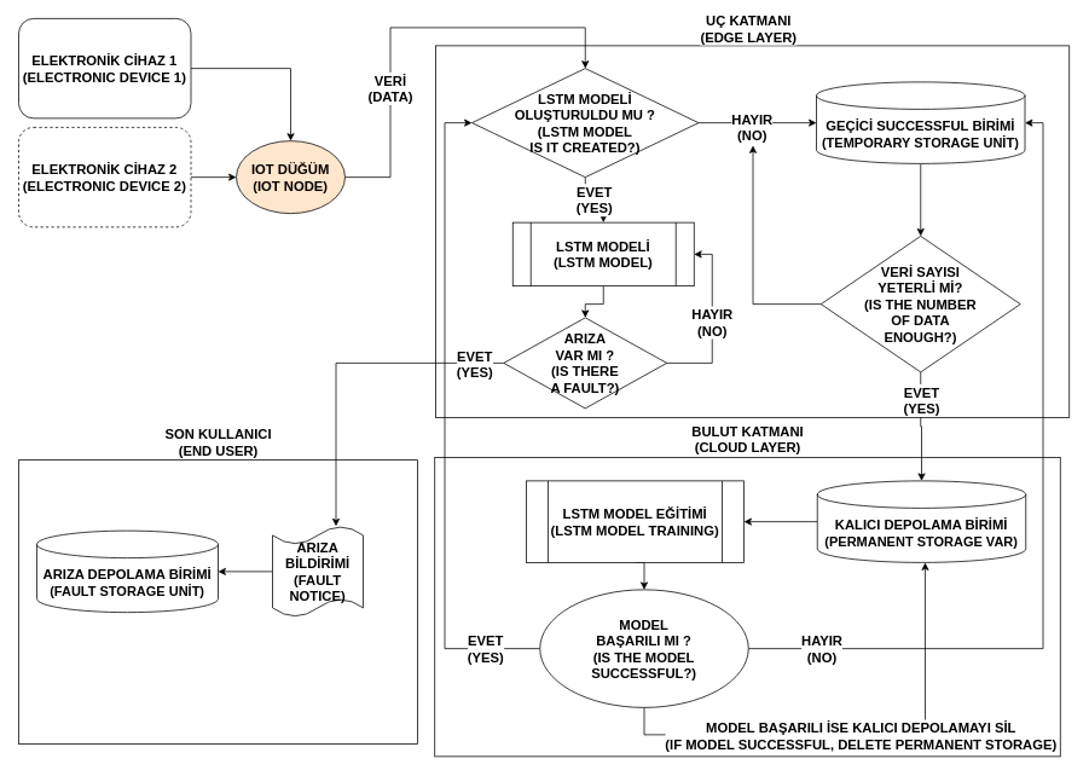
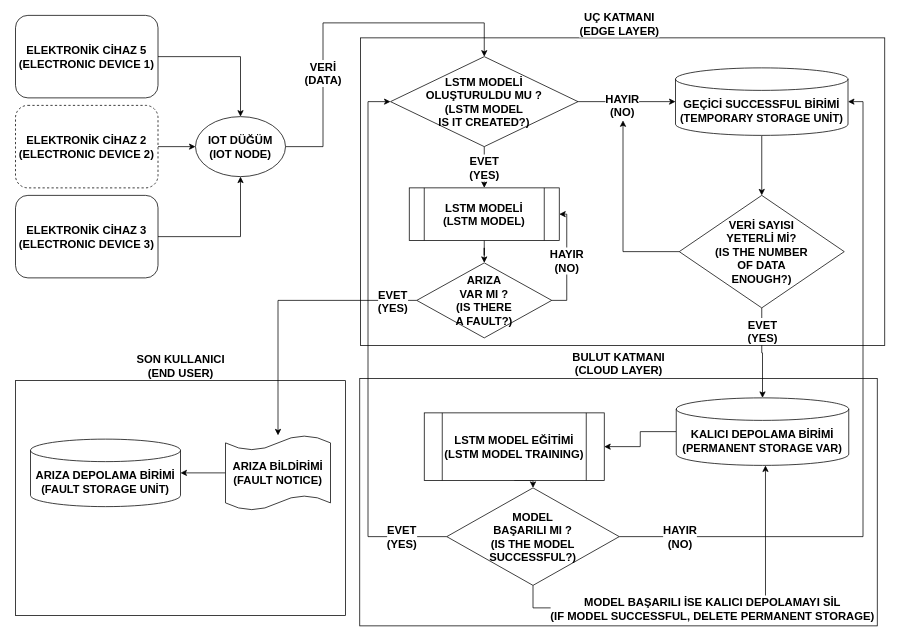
- <mxCell id="5" value="&lt;font style=&quot;font-size: 15px&quot;&gt;&lt;b&gt;ELEKTRONİK CİHAZ 1&lt;br&gt;(ELECTRONIC DEVICE 1)&lt;/b&gt;&lt;/font&gt;" style="rounded=1;whiteSpace=wrap;html=1;" vertex="1" parent="1"><mxGeometry x="20" y="20" width="190" height="110" as="geometry" /></mxCell>
+ <mxCell id="5" value="&lt;font style=&quot;font-size: 15px&quot;&gt;&lt;b&gt;ELEKTRONİK CİHAZ 5&lt;br&gt;(ELECTRONIC DEVICE 1)&lt;/b&gt;&lt;/font&gt;" style="rounded=1;whiteSpace=wrap;html=1;" vertex="1" parent="1"><mxGeometry x="20" y="20" width="190" height="110" as="geometry" /></mxCell>
- <mxCell id="7" value="&lt;b&gt;IOT DÜĞÜM&lt;br&gt;(IOT NODE)&lt;/b&gt;" style="ellipse;whiteSpace=wrap;html=1;fontSize=15;fillColor=#ffe6cc;" vertex="1" parent="1"><mxGeometry x="260" y="155" width="120" height="80" as="geometry" /></mxCell>
+ <mxCell id="7" value="&lt;b&gt;IOT DÜĞÜM&lt;br&gt;(IOT NODE)&lt;/b&gt;" style="ellipse;whiteSpace=wrap;html=1;fontSize=15;" vertex="1" parent="1"><mxGeometry x="260" y="155" width="120" height="80" as="geometry" /></mxCell>
- <mxCell id="19" value="&lt;b style=&quot;font-size: 15px&quot;&gt;LSTM MODELİ&lt;br&gt;(LSTM MODEL)&lt;/b&gt;" style="shape=process;whiteSpace=wrap;html=1;backgroundOutline=1;fontFamily=Helvetica;fontSize=14;" vertex="1" parent="1"><mxGeometry x="565" y="245" width="200" height="70" as="geometry" /></mxCell>
+ <mxCell id="19" value="&lt;b style=&quot;font-size: 15px&quot;&gt;LSTM MODELİ&lt;br&gt;(LSTM MODEL)&lt;/b&gt;" style="shape=process;whiteSpace=wrap;html=1;backgroundOutline=1;fontFamily=Helvetica;fontSize=14;" vertex="1" parent="1"><mxGeometry x="545" y="250" width="200" height="70" as="geometry" /></mxCell>
+ <mxCell id="35" value="&lt;font style=&quot;font-size: 15px&quot;&gt;&lt;b&gt;ELEKTRONİK CİHAZ 3&lt;br&gt;(ELECTRONIC DEVICE 3)&lt;/b&gt;&lt;/font&gt;" style="rounded=1;whiteSpace=wrap;html=1;" vertex="1" parent="1"><mxGeometry x="20" y="260" width="190" height="110" as="geometry" /></mxCell>
+ <mxCell id="34" style="edgeStyle=orthogonalEdgeStyle;rounded=0;orthogonalLoop=1;jettySize=auto;html=1;exitX=1;exitY=0.5;exitDx=0;exitDy=0;entryX=0.5;entryY=1;entryDx=0;entryDy=0;fontFamily=Helvetica;fontSize=15;" edge="1" parent="1" source="35" target="7"><mxGeometry relative="1" as="geometry" /></mxCell>
- <mxCell id="23" value="&lt;b&gt;LSTM MODEL EĞİTİMİ&lt;br&gt;(LSTM MODEL TRAINING)&lt;/b&gt;" style="shape=process;whiteSpace=wrap;html=1;backgroundOutline=1;fontFamily=Helvetica;fontSize=15;" vertex="1" parent="1"><mxGeometry x="580" y="530" width="240" height="90" as="geometry" /></mxCell>
+ <mxCell id="23" value="&lt;b&gt;LSTM MODEL EĞİTİMİ&lt;br&gt;(LSTM MODEL TRAINING)&lt;/b&gt;" style="shape=process;whiteSpace=wrap;html=1;backgroundOutline=1;fontFamily=Helvetica;fontSize=15;" vertex="1" parent="1"><mxGeometry x="565" y="550" width="240" height="90" as="geometry" /></mxCell>
- <mxCell id="44" value="&lt;b&gt;ARIZA BİLDİRİMİ&lt;br&gt;(FAULT NOTICE)&lt;/b&gt;" style="shape=tape;whiteSpace=wrap;html=1;fontFamily=Helvetica;fontSize=15;size=0.2;" vertex="1" parent="1"><mxGeometry x="300" y="580" width="100" height="100" as="geometry" /></mxCell>
+ <mxCell id="44" value="&lt;b&gt;ARIZA BİLDİRİMİ&lt;br&gt;(FAULT NOTICE)&lt;/b&gt;" style="shape=tape;whiteSpace=wrap;html=1;fontFamily=Helvetica;fontSize=15;size=0.2;" vertex="1" parent="1"><mxGeometry x="300" y="580" width="140" height="100" as="geometry" /></mxCell>
- <mxCell id="31" value="&lt;b&gt;MODEL &lt;br&gt;BAŞARILI MI ?&lt;br&gt;(IS THE MODEL &lt;br&gt;SUCCESSFUL?)&lt;/b&gt;" style="ellipse;whiteSpace=wrap;html=1;fontFamily=Helvetica;fontSize=15;" vertex="1" parent="1"><mxGeometry x="595" y="650" width="230" height="130" as="geometry" /></mxCell>
+ <mxCell id="31" value="&lt;b&gt;MODEL &lt;br&gt;BAŞARILI MI ?&lt;br&gt;(IS THE MODEL &lt;br&gt;SUCCESSFUL?)&lt;/b&gt;" style="rhombus;whiteSpace=wrap;html=1;fontFamily=Helvetica;fontSize=15;" vertex="1" parent="1"><mxGeometry x="595" y="650" width="230" height="130" as="geometry" /></mxCell>
